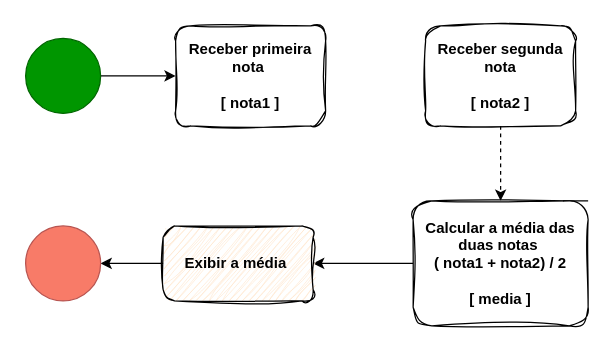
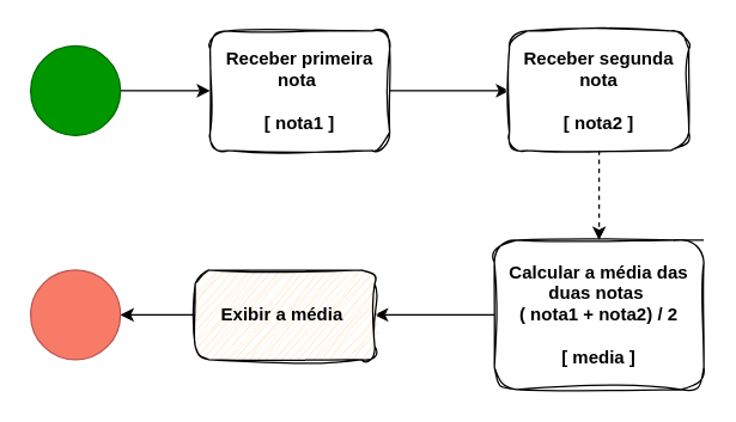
+ <mxCell id="4" value="" style="edgeStyle=orthogonalEdgeStyle;rounded=0;orthogonalLoop=1;jettySize=auto;html=1;" edge="1" parent="1" source="5" target="7"><mxGeometry relative="1" as="geometry" /></mxCell>
